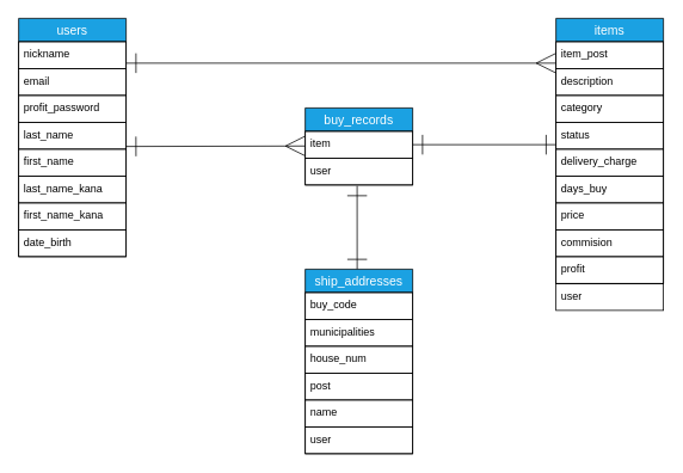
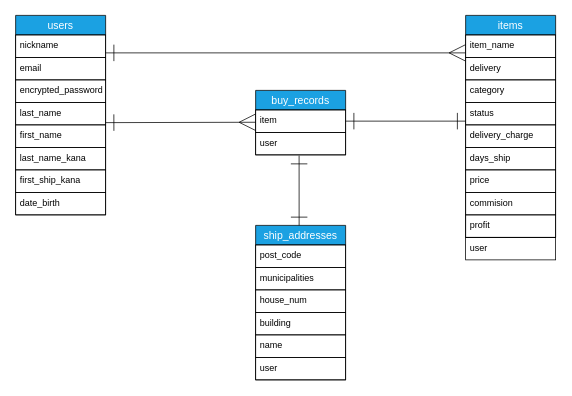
- <mxCell id="12" value="item_post" style="text;strokeColor=default;fillColor=none;spacingLeft=4;spacingRight=4;overflow=hidden;rotatable=0;points=[[0,0.5],[1,0.5]];portConstraint=eastwest;fontSize=12;" parent="11" vertex="1"><mxGeometry y="26" width="120" height="30" as="geometry" /></mxCell>
+ <mxCell id="12" value="item_name" style="text;strokeColor=default;fillColor=none;spacingLeft=4;spacingRight=4;overflow=hidden;rotatable=0;points=[[0,0.5],[1,0.5]];portConstraint=eastwest;fontSize=12;" parent="11" vertex="1"><mxGeometry y="26" width="120" height="30" as="geometry" /></mxCell>
- <mxCell id="13" value="description" style="text;strokeColor=default;fillColor=none;spacingLeft=4;spacingRight=4;overflow=hidden;rotatable=0;points=[[0,0.5],[1,0.5]];portConstraint=eastwest;fontSize=12;" parent="11" vertex="1"><mxGeometry y="56" width="120" height="30" as="geometry" /></mxCell>
+ <mxCell id="13" value="delivery" style="text;strokeColor=default;fillColor=none;spacingLeft=4;spacingRight=4;overflow=hidden;rotatable=0;points=[[0,0.5],[1,0.5]];portConstraint=eastwest;fontSize=12;" parent="11" vertex="1"><mxGeometry y="56" width="120" height="30" as="geometry" /></mxCell>
- <mxCell id="5" value="profit_password " style="text;strokeColor=default;fillColor=none;spacingLeft=4;spacingRight=4;overflow=hidden;rotatable=0;points=[[0,0.5],[1,0.5]];portConstraint=eastwest;fontSize=12;" parent="2" vertex="1"><mxGeometry y="86" width="120" height="30" as="geometry" /></mxCell>
+ <mxCell id="5" value="encrypted_password " style="text;strokeColor=default;fillColor=none;spacingLeft=4;spacingRight=4;overflow=hidden;rotatable=0;points=[[0,0.5],[1,0.5]];portConstraint=eastwest;fontSize=12;" parent="2" vertex="1"><mxGeometry y="86" width="120" height="30" as="geometry" /></mxCell>
- <mxCell id="17" value="days_buy" style="text;strokeColor=default;fillColor=none;spacingLeft=4;spacingRight=4;overflow=hidden;rotatable=0;points=[[0,0.5],[1,0.5]];portConstraint=eastwest;fontSize=12;" parent="11" vertex="1"><mxGeometry y="176" width="120" height="30" as="geometry" /></mxCell>
+ <mxCell id="17" value="days_ship" style="text;strokeColor=default;fillColor=none;spacingLeft=4;spacingRight=4;overflow=hidden;rotatable=0;points=[[0,0.5],[1,0.5]];portConstraint=eastwest;fontSize=12;" parent="11" vertex="1"><mxGeometry y="176" width="120" height="30" as="geometry" /></mxCell>
- <mxCell id="9" value="first_name_kana" style="text;strokeColor=default;fillColor=none;spacingLeft=4;spacingRight=4;overflow=hidden;rotatable=0;points=[[0,0.5],[1,0.5]];portConstraint=eastwest;fontSize=12;" vertex="1" parent="2"><mxGeometry y="206" width="120" height="30" as="geometry" /></mxCell>
+ <mxCell id="9" value="first_ship_kana" style="text;strokeColor=default;fillColor=none;spacingLeft=4;spacingRight=4;overflow=hidden;rotatable=0;points=[[0,0.5],[1,0.5]];portConstraint=eastwest;fontSize=12;" vertex="1" parent="2"><mxGeometry y="206" width="120" height="30" as="geometry" /></mxCell>
- <mxCell id="25" value="buy_code" style="text;strokeColor=default;fillColor=none;spacingLeft=4;spacingRight=4;overflow=hidden;rotatable=0;points=[[0,0.5],[1,0.5]];portConstraint=eastwest;fontSize=12;" parent="24" vertex="1"><mxGeometry y="26" width="120" height="30" as="geometry" /></mxCell>
+ <mxCell id="25" value="post_code" style="text;strokeColor=default;fillColor=none;spacingLeft=4;spacingRight=4;overflow=hidden;rotatable=0;points=[[0,0.5],[1,0.5]];portConstraint=eastwest;fontSize=12;" parent="24" vertex="1"><mxGeometry y="26" width="120" height="30" as="geometry" /></mxCell>
- <mxCell id="28" value="post" style="text;strokeColor=default;fillColor=none;spacingLeft=4;spacingRight=4;overflow=hidden;rotatable=0;points=[[0,0.5],[1,0.5]];portConstraint=eastwest;fontSize=12;" parent="24" vertex="1"><mxGeometry y="116" width="120" height="30" as="geometry" /></mxCell>
+ <mxCell id="28" value="building" style="text;strokeColor=default;fillColor=none;spacingLeft=4;spacingRight=4;overflow=hidden;rotatable=0;points=[[0,0.5],[1,0.5]];portConstraint=eastwest;fontSize=12;" parent="24" vertex="1"><mxGeometry y="116" width="120" height="30" as="geometry" /></mxCell>
